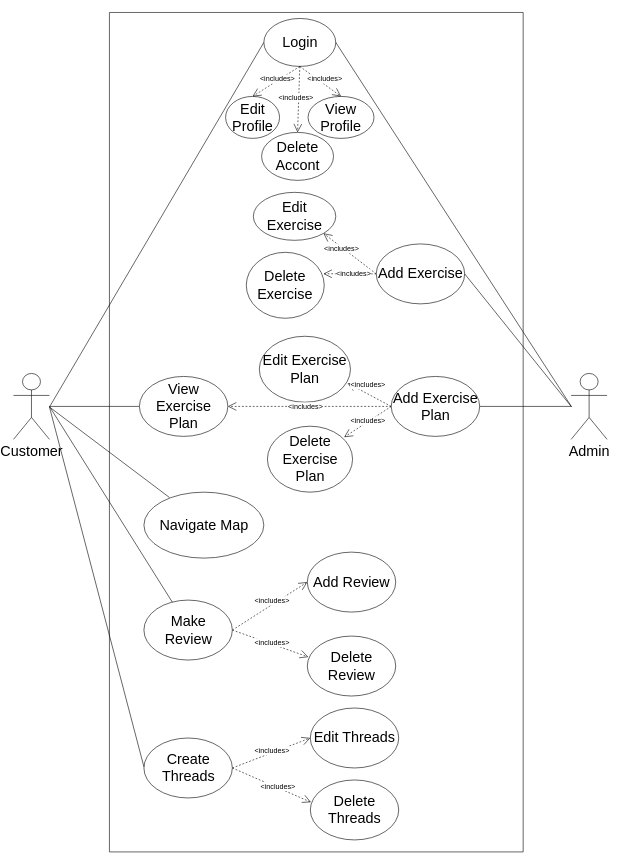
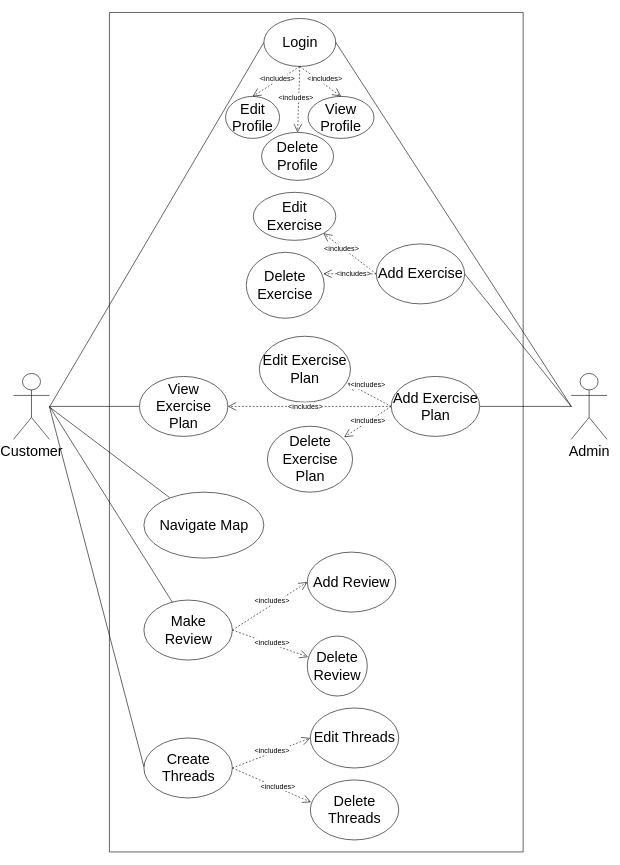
- <mxCell id="8" value="Delete Accont" style="ellipse;whiteSpace=wrap;html=1;fontSize=24;" vertex="1" parent="4"><mxGeometry x="253.75" y="200" width="120" height="80" as="geometry" /></mxCell>
+ <mxCell id="8" value="Delete Profile" style="ellipse;whiteSpace=wrap;html=1;fontSize=24;" vertex="1" parent="4"><mxGeometry x="253.75" y="200" width="120" height="80" as="geometry" /></mxCell>
- <mxCell id="17" value="Delete Review" style="ellipse;whiteSpace=wrap;html=1;fontSize=24;" vertex="1" parent="4"><mxGeometry x="330" y="1040" width="147.5" height="100" as="geometry" /></mxCell>
+ <mxCell id="17" value="Delete Review" style="ellipse;whiteSpace=wrap;html=1;fontSize=24;" vertex="1" parent="4"><mxGeometry x="330" y="1040" width="100" height="100" as="geometry" /></mxCell>
